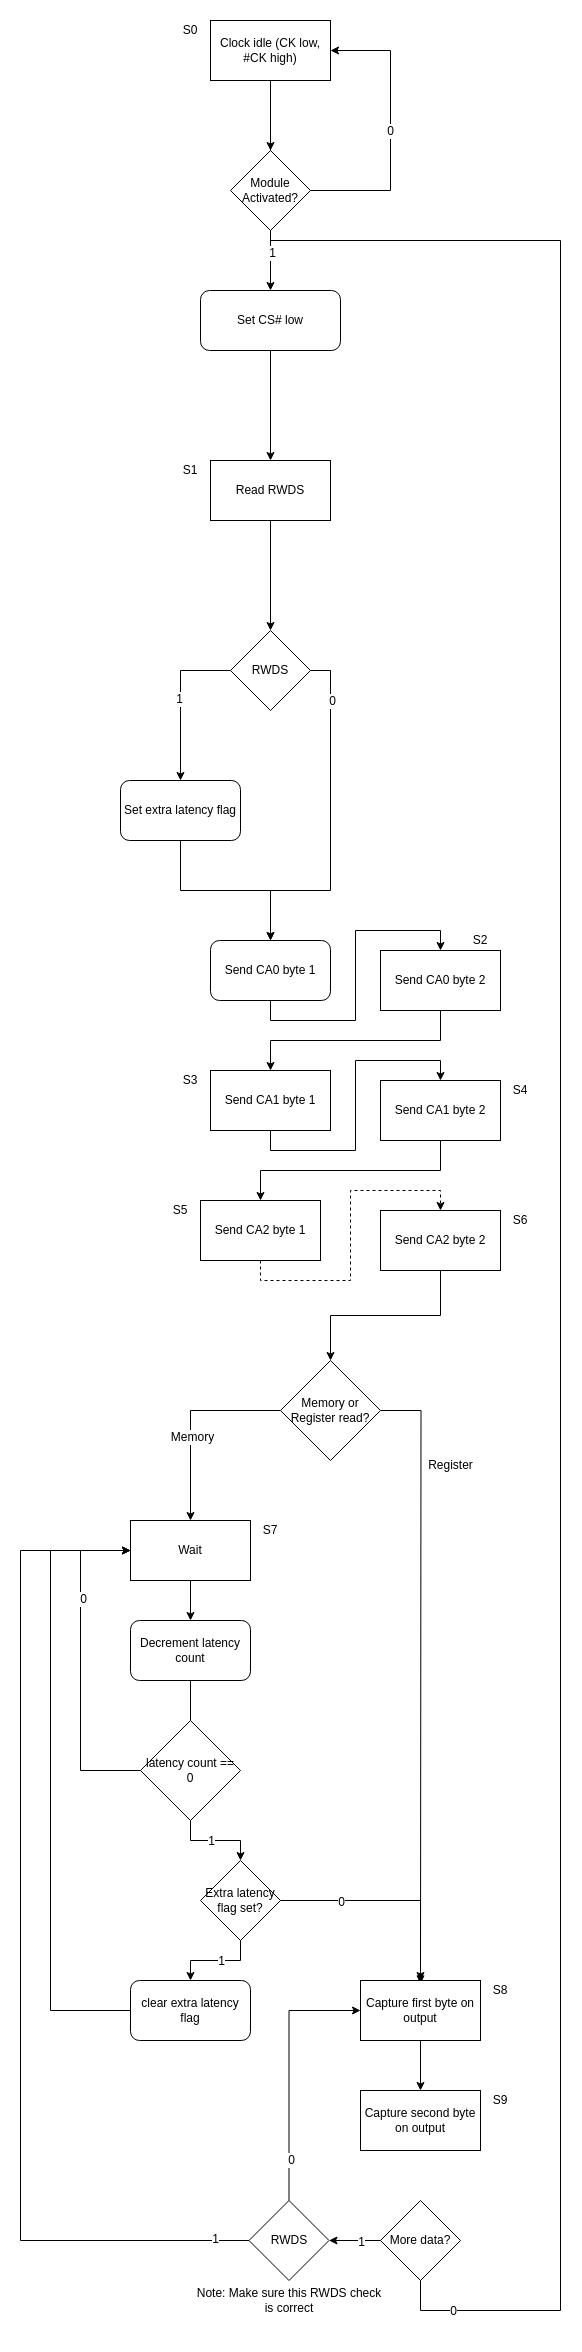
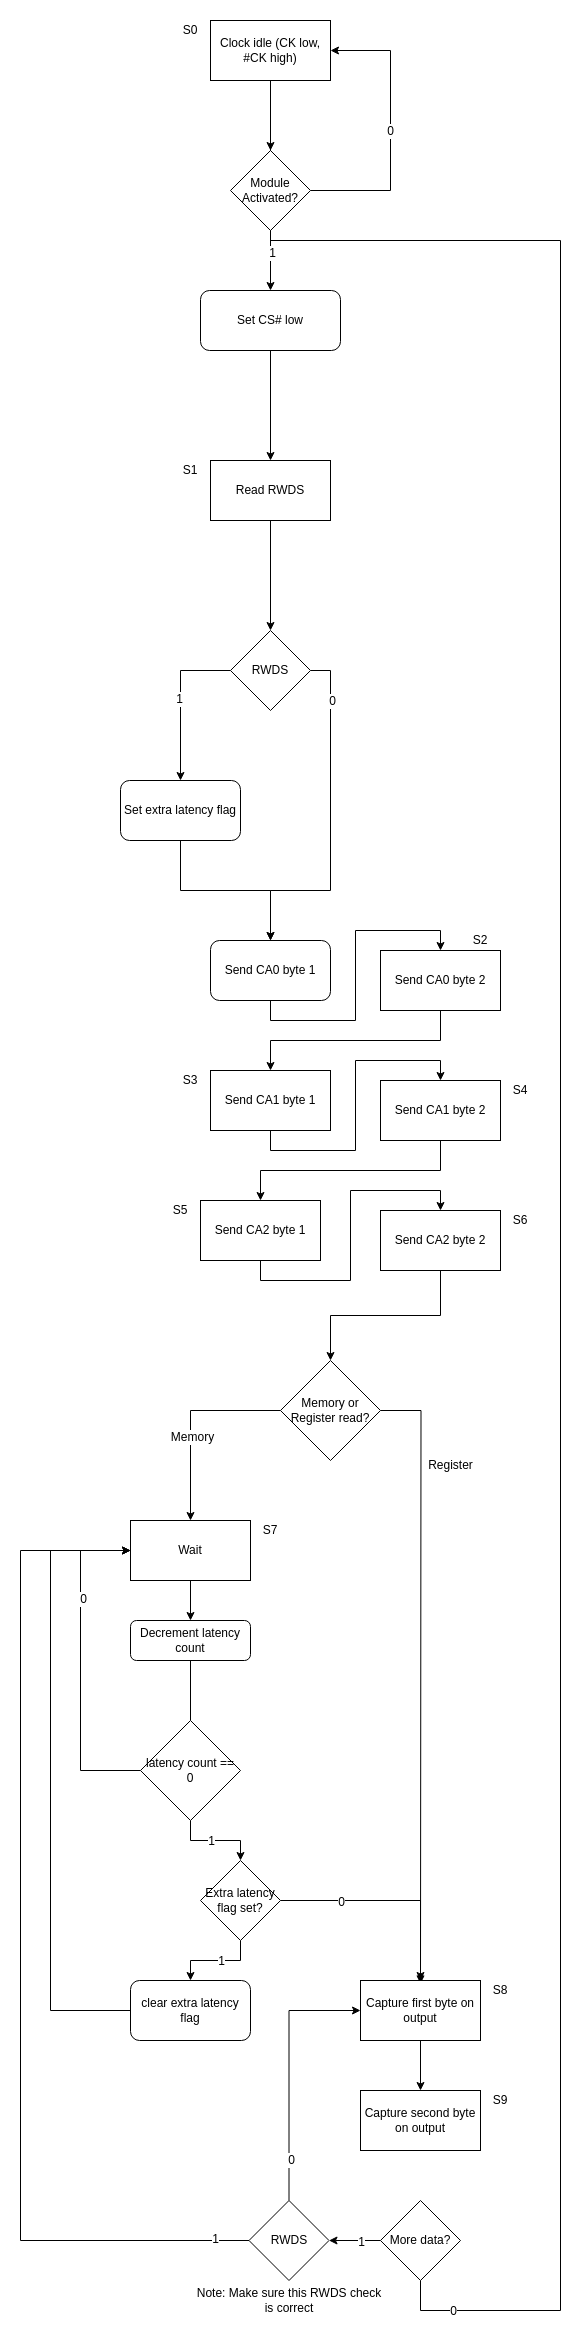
- <mxCell id="19" style="edgeStyle=orthogonalEdgeStyle;rounded=0;orthogonalLoop=1;jettySize=auto;html=1;exitX=0.5;exitY=1;exitDx=0;exitDy=0;entryX=0.5;entryY=0;entryDx=0;entryDy=0;dashed=1;" edge="1" parent="1" source="20" target="22"><mxGeometry relative="1" as="geometry" /></mxCell>
+ <mxCell id="19" style="edgeStyle=orthogonalEdgeStyle;rounded=0;orthogonalLoop=1;jettySize=auto;html=1;exitX=0.5;exitY=1;exitDx=0;exitDy=0;entryX=0.5;entryY=0;entryDx=0;entryDy=0;" edge="1" parent="1" source="20" target="22"><mxGeometry relative="1" as="geometry" /></mxCell>
- <mxCell id="31" value="Decrement latency count" style="rounded=1;whiteSpace=wrap;html=1;" vertex="1" parent="1"><mxGeometry x="130" y="1620" width="120" height="60" as="geometry" /></mxCell>
+ <mxCell id="31" value="Decrement latency count" style="rounded=1;whiteSpace=wrap;html=1;" vertex="1" parent="1"><mxGeometry x="130" y="1620" width="120" height="40" as="geometry" /></mxCell>
